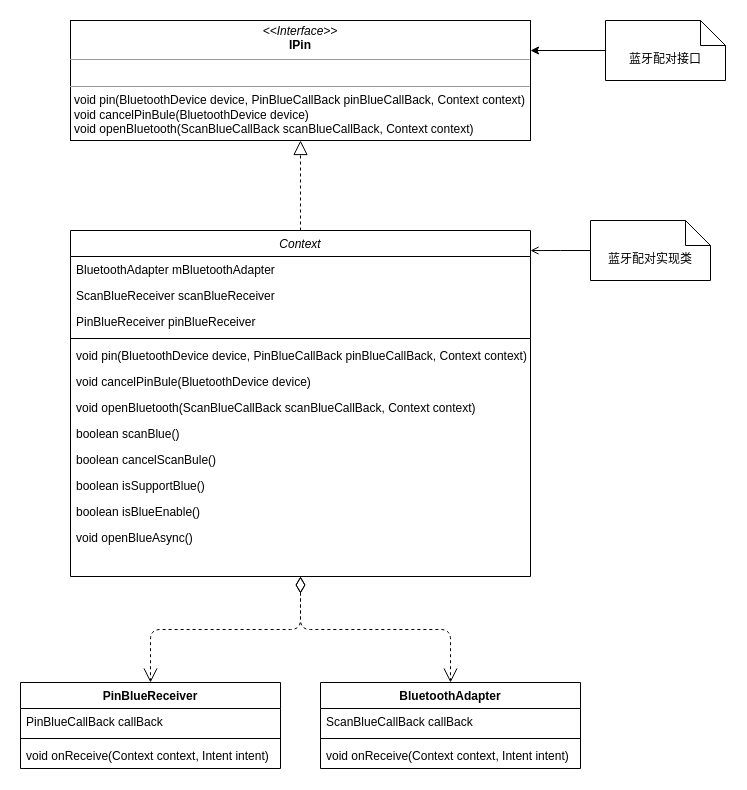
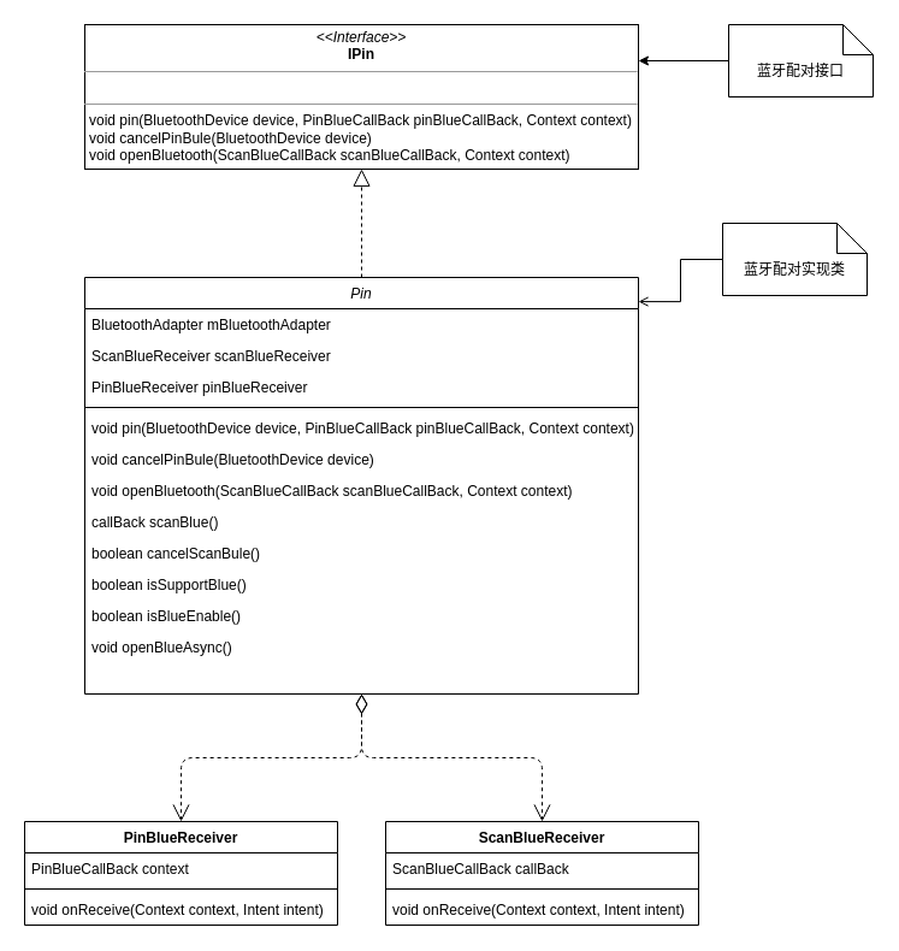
- <mxCell id="2" value="Context" style="swimlane;fontStyle=2;align=center;verticalAlign=top;childLayout=stackLayout;horizontal=1;startSize=26;horizontalStack=0;resizeParent=1;resizeLast=0;collapsible=1;marginBottom=0;rounded=0;shadow=0;strokeWidth=1;" vertex="1" parent="1"><mxGeometry x="70" y="230" width="460" height="346" as="geometry"><mxRectangle x="230" y="140" width="160" height="26" as="alternateBounds" /></mxGeometry></mxCell>
+ <mxCell id="2" value="Pin" style="swimlane;fontStyle=2;align=center;verticalAlign=top;childLayout=stackLayout;horizontal=1;startSize=26;horizontalStack=0;resizeParent=1;resizeLast=0;collapsible=1;marginBottom=0;rounded=0;shadow=0;strokeWidth=1;" vertex="1" parent="1"><mxGeometry x="70" y="230" width="460" height="346" as="geometry"><mxRectangle x="230" y="140" width="160" height="26" as="alternateBounds" /></mxGeometry></mxCell>
- <mxCell id="20" value="蓝牙配对实现类" style="shape=note2;boundedLbl=1;whiteSpace=wrap;html=1;size=25;verticalAlign=top;align=center;" vertex="1" parent="1"><mxGeometry x="590" y="220" width="120" height="60" as="geometry" /></mxCell>
+ <mxCell id="20" value="蓝牙配对实现类" style="shape=note2;boundedLbl=1;whiteSpace=wrap;html=1;size=25;verticalAlign=top;align=center;" vertex="1" parent="1"><mxGeometry x="600" y="185" width="120" height="60" as="geometry" /></mxCell>
- <mxCell id="10" value="boolean scanBlue()" style="text;align=left;verticalAlign=top;spacingLeft=4;spacingRight=4;overflow=hidden;rotatable=0;points=[[0,0.5],[1,0.5]];portConstraint=eastwest;" vertex="1" parent="2"><mxGeometry y="190" width="460" height="26" as="geometry" /></mxCell>
+ <mxCell id="10" value="callBack scanBlue()" style="text;align=left;verticalAlign=top;spacingLeft=4;spacingRight=4;overflow=hidden;rotatable=0;points=[[0,0.5],[1,0.5]];portConstraint=eastwest;" vertex="1" parent="2"><mxGeometry y="190" width="460" height="26" as="geometry" /></mxCell>
- <mxCell id="21" value="BluetoothAdapter" style="swimlane;fontStyle=1;align=center;verticalAlign=top;childLayout=stackLayout;horizontal=1;startSize=26;horizontalStack=0;resizeParent=1;resizeParentMax=0;resizeLast=0;collapsible=1;marginBottom=0;" vertex="1" parent="1"><mxGeometry x="320" y="682" width="260" height="86" as="geometry" /></mxCell>
+ <mxCell id="21" value="ScanBlueReceiver" style="swimlane;fontStyle=1;align=center;verticalAlign=top;childLayout=stackLayout;horizontal=1;startSize=26;horizontalStack=0;resizeParent=1;resizeParentMax=0;resizeLast=0;collapsible=1;marginBottom=0;" vertex="1" parent="1"><mxGeometry x="320" y="682" width="260" height="86" as="geometry" /></mxCell>
- <mxCell id="26" value="PinBlueCallBack callBack" style="text;strokeColor=none;fillColor=none;align=left;verticalAlign=top;spacingLeft=4;spacingRight=4;overflow=hidden;rotatable=0;points=[[0,0.5],[1,0.5]];portConstraint=eastwest;" vertex="1" parent="25"><mxGeometry y="26" width="260" height="26" as="geometry" /></mxCell>
+ <mxCell id="26" value="PinBlueCallBack context" style="text;strokeColor=none;fillColor=none;align=left;verticalAlign=top;spacingLeft=4;spacingRight=4;overflow=hidden;rotatable=0;points=[[0,0.5],[1,0.5]];portConstraint=eastwest;" vertex="1" parent="25"><mxGeometry y="26" width="260" height="26" as="geometry" /></mxCell>
